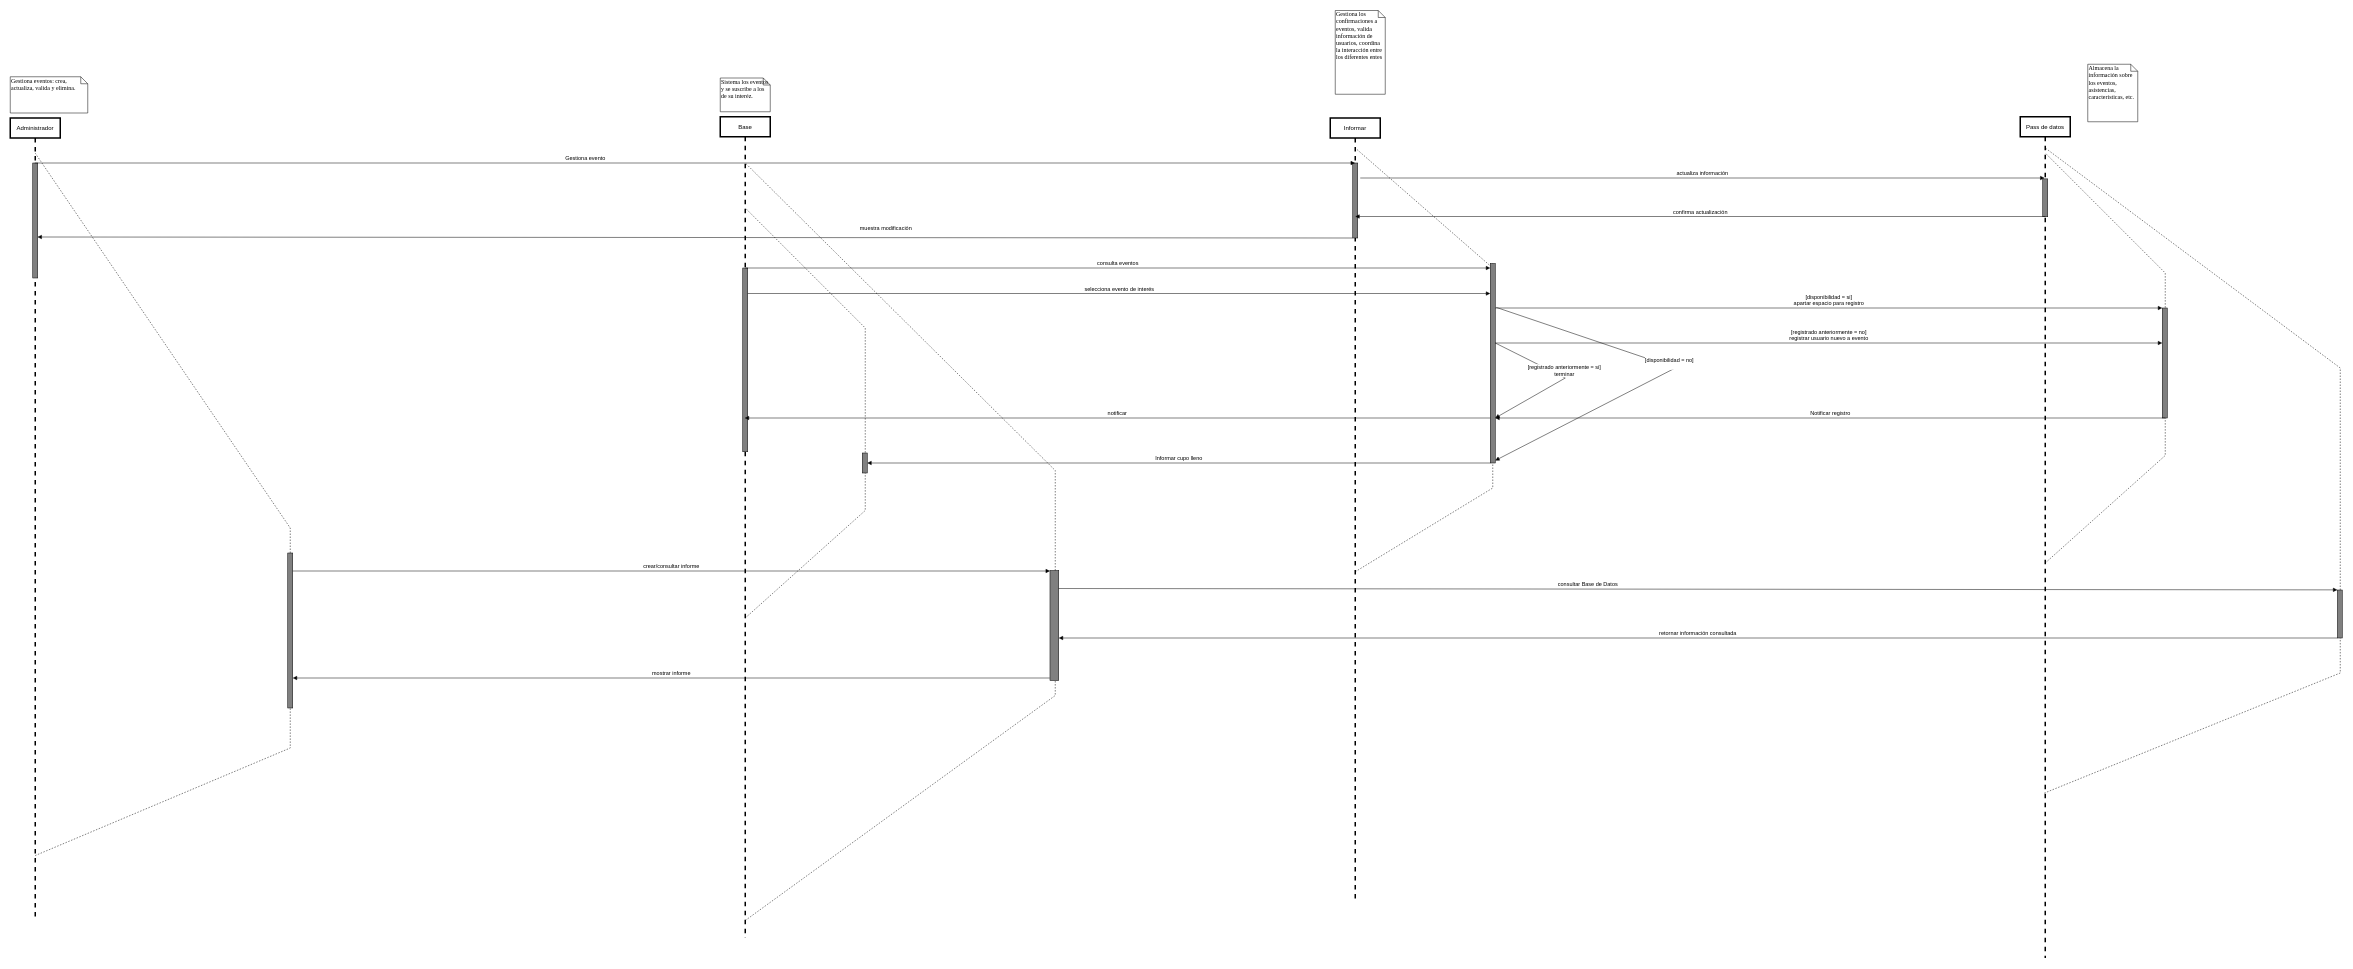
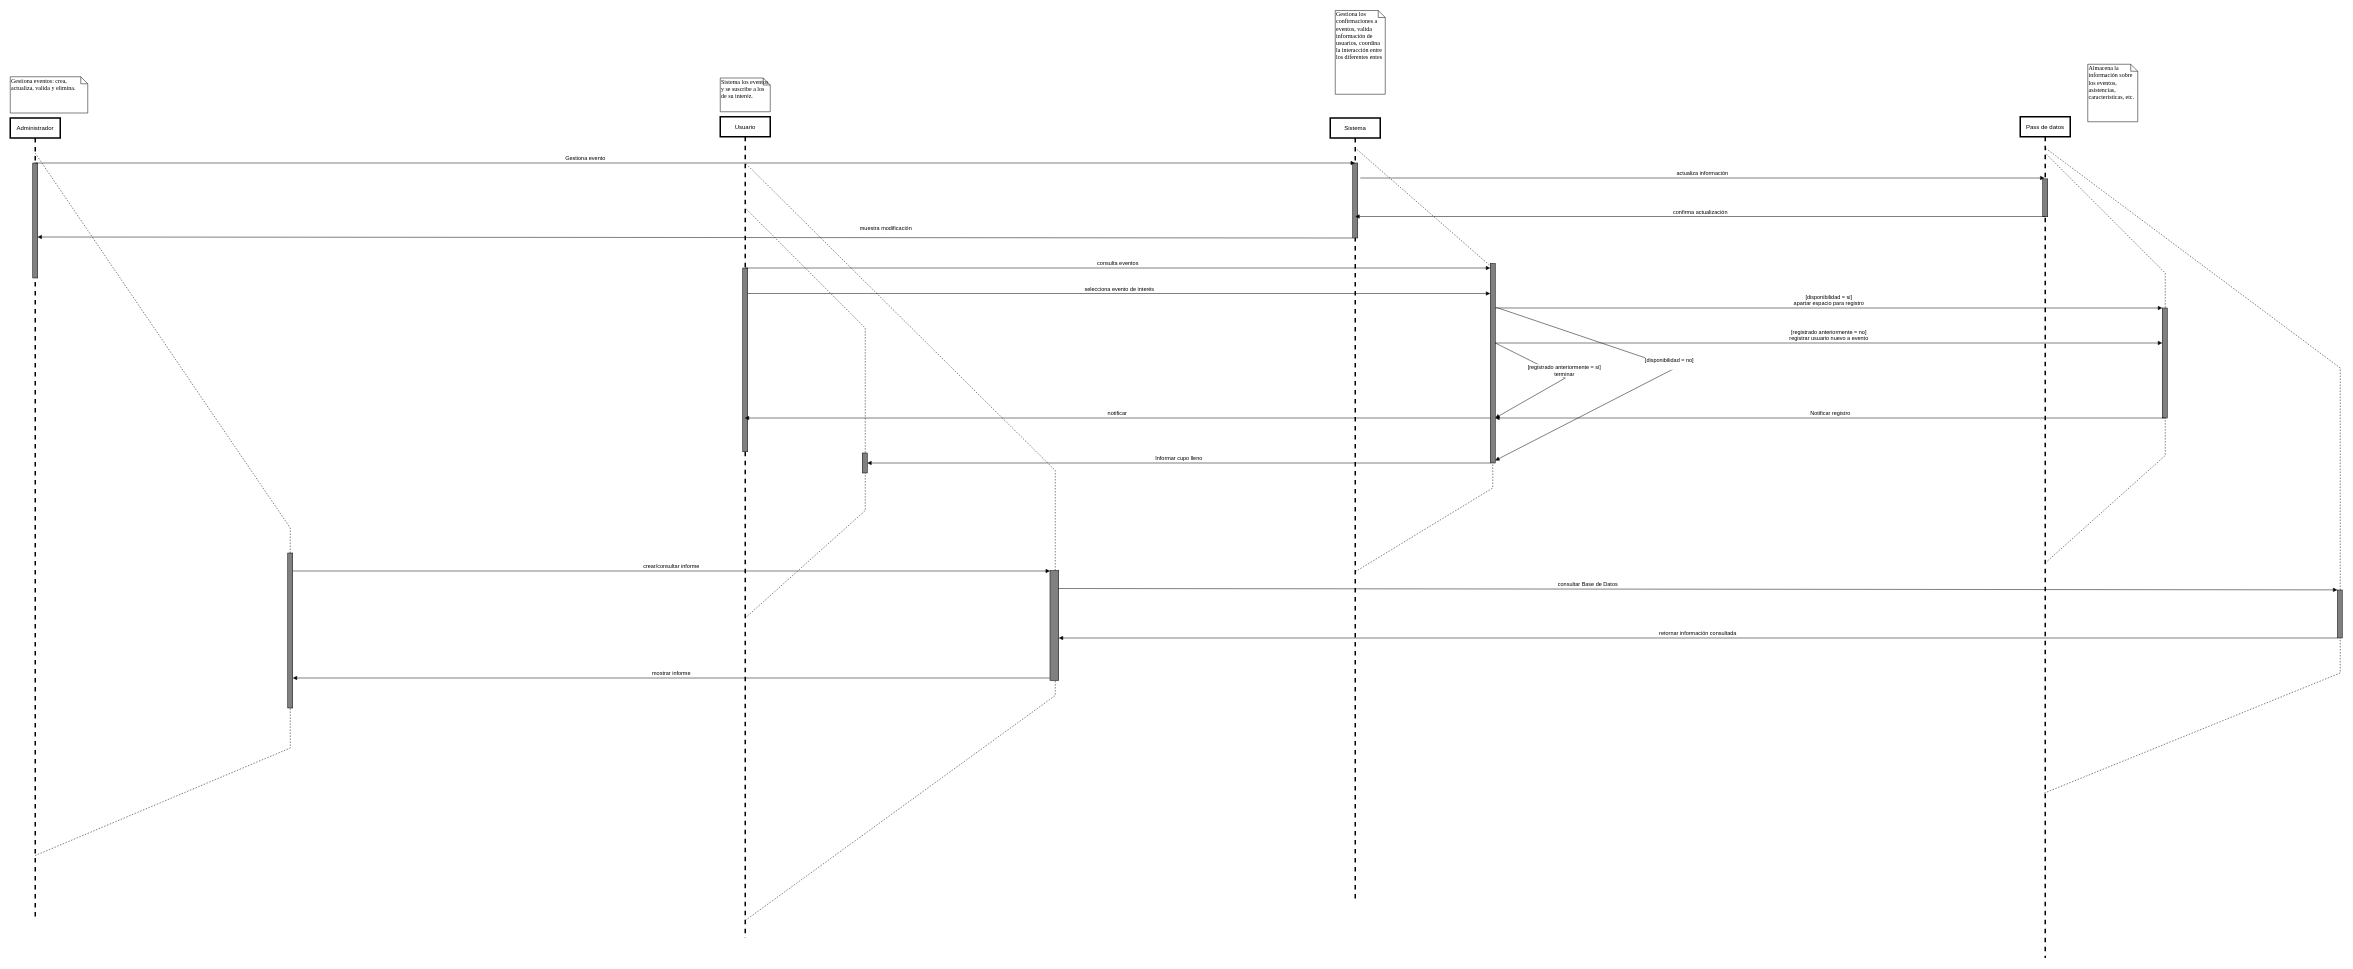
- <mxCell id="8" value="Base" style="shape=umlLifeline;perimeter=lifelinePerimeter;whiteSpace=wrap;html=1;container=1;dropTarget=0;collapsible=0;recursiveResize=0;outlineConnect=0;portConstraint=eastwest;newEdgeStyle={&quot;edgeStyle&quot;:&quot;elbowEdgeStyle&quot;,&quot;elbow&quot;:&quot;vertical&quot;,&quot;curved&quot;:0,&quot;rounded&quot;:0};strokeWidth=3;" parent="1" vertex="1"><mxGeometry x="1440" y="232.5" width="100" height="1642.5" as="geometry" /></mxCell>
+ <mxCell id="8" value="Usuario" style="shape=umlLifeline;perimeter=lifelinePerimeter;whiteSpace=wrap;html=1;container=1;dropTarget=0;collapsible=0;recursiveResize=0;outlineConnect=0;portConstraint=eastwest;newEdgeStyle={&quot;edgeStyle&quot;:&quot;elbowEdgeStyle&quot;,&quot;elbow&quot;:&quot;vertical&quot;,&quot;curved&quot;:0,&quot;rounded&quot;:0};strokeWidth=3;" parent="1" vertex="1"><mxGeometry x="1440" y="232.5" width="100" height="1642.5" as="geometry" /></mxCell>
- <mxCell id="2" value="Informar" style="shape=umlLifeline;perimeter=lifelinePerimeter;whiteSpace=wrap;html=1;container=1;dropTarget=0;collapsible=0;recursiveResize=0;outlineConnect=0;portConstraint=eastwest;newEdgeStyle={&quot;edgeStyle&quot;:&quot;elbowEdgeStyle&quot;,&quot;elbow&quot;:&quot;vertical&quot;,&quot;curved&quot;:0,&quot;rounded&quot;:0};strokeWidth=3;" parent="1" vertex="1"><mxGeometry x="2660" width="100" height="1570" as="geometry" y="235" /></mxCell>
+ <mxCell id="2" value="Sistema" style="shape=umlLifeline;perimeter=lifelinePerimeter;whiteSpace=wrap;html=1;container=1;dropTarget=0;collapsible=0;recursiveResize=0;outlineConnect=0;portConstraint=eastwest;newEdgeStyle={&quot;edgeStyle&quot;:&quot;elbowEdgeStyle&quot;,&quot;elbow&quot;:&quot;vertical&quot;,&quot;curved&quot;:0,&quot;rounded&quot;:0};strokeWidth=3;" parent="1" vertex="1"><mxGeometry x="2660" width="100" height="1570" as="geometry" y="235" /></mxCell>
